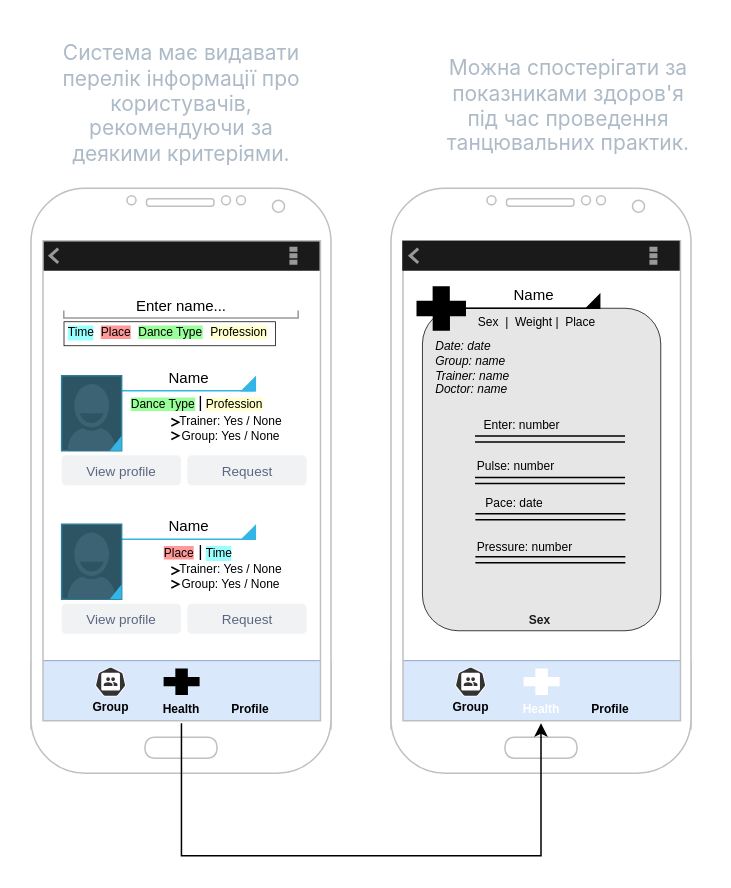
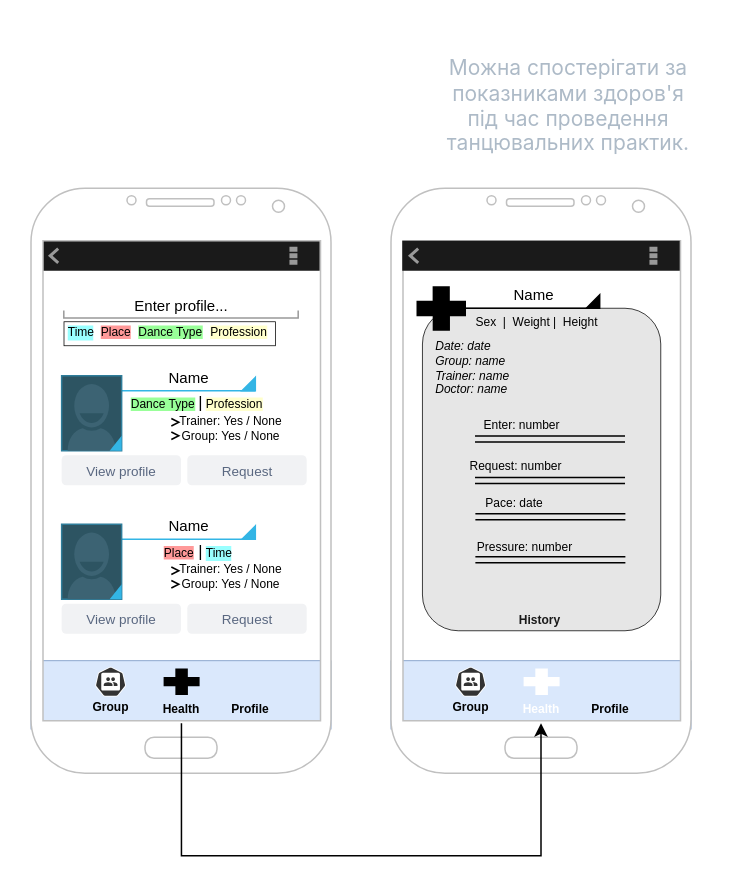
- <mxCell id="16" value="&lt;span style=&quot;color: rgb(173, 186, 199); font-family: -apple-system, BlinkMacSystemFont, &amp;quot;Segoe WPC&amp;quot;, &amp;quot;Segoe UI&amp;quot;, system-ui, Ubuntu, &amp;quot;Droid Sans&amp;quot;, sans-serif; font-size: 14px; font-style: normal; font-variant-ligatures: normal; font-variant-caps: normal; font-weight: 400; letter-spacing: normal; orphans: 2; text-indent: 0px; text-transform: none; widows: 2; word-spacing: 0px; -webkit-text-stroke-width: 0px; text-decoration-thickness: initial; text-decoration-style: initial; text-decoration-color: initial; float: none; display: inline !important;&quot;&gt;Система має видавати перелік інформації про користувачів, рекомендуючи за деякими критеріями.&lt;/span&gt;" style="text;whiteSpace=wrap;html=1;align=center;" parent="1" vertex="1"><mxGeometry x="33.75" y="20" width="172.5" height="100" as="geometry" /></mxCell>
- <mxCell id="20" value="Enter name..." style="text;html=1;resizable=0;autosize=1;align=center;verticalAlign=middle;points=[];fillColor=none;strokeColor=none;rounded=0;shadow=0;strokeWidth=0.5;fontSize=10;" parent="1" vertex="1"><mxGeometry x="79.99" y="187.5" width="80" height="30" as="geometry" /></mxCell>
+ <mxCell id="20" value="Enter profile..." style="text;html=1;resizable=0;autosize=1;align=center;verticalAlign=middle;points=[];fillColor=none;strokeColor=none;rounded=0;shadow=0;strokeWidth=0.5;fontSize=10;" parent="1" vertex="1"><mxGeometry x="79.99" y="187.5" width="80" height="30" as="geometry" /></mxCell>
- <mxCell id="60" value="&lt;font color=&quot;#000000&quot;&gt;Sex&amp;nbsp; |&amp;nbsp; Weight&amp;nbsp;|&amp;nbsp; Place&lt;/font&gt;" style="text;html=1;resizable=0;autosize=1;align=center;verticalAlign=middle;points=[];fillColor=none;strokeColor=none;rounded=0;shadow=0;labelBackgroundColor=none;sketch=0;strokeWidth=0.5;fontSize=8;fontColor=#CCFFFF;" parent="1" vertex="1"><mxGeometry x="306.56" y="204" width="100" height="20" as="geometry" /></mxCell>
+ <mxCell id="60" value="&lt;font color=&quot;#000000&quot;&gt;Sex&amp;nbsp; |&amp;nbsp; Weight&amp;nbsp;|&amp;nbsp; Height&lt;/font&gt;" style="text;html=1;resizable=0;autosize=1;align=center;verticalAlign=middle;points=[];fillColor=none;strokeColor=none;rounded=0;shadow=0;labelBackgroundColor=none;sketch=0;strokeWidth=0.5;fontSize=8;fontColor=#CCFFFF;" parent="1" vertex="1"><mxGeometry x="306.56" y="204" width="100" height="20" as="geometry" /></mxCell>
- <mxCell id="64" value="Pulse: number" style="text;html=1;resizable=0;autosize=1;align=center;verticalAlign=middle;points=[];fillColor=none;strokeColor=none;rounded=0;shadow=0;labelBackgroundColor=none;sketch=0;strokeWidth=0.5;fontSize=8;fontColor=#000000;" parent="1" vertex="1"><mxGeometry x="302.85" y="300" width="80" height="20" as="geometry" /></mxCell>
+ <mxCell id="64" value="Request: number" style="text;html=1;resizable=0;autosize=1;align=center;verticalAlign=middle;points=[];fillColor=none;strokeColor=none;rounded=0;shadow=0;labelBackgroundColor=none;sketch=0;strokeWidth=0.5;fontSize=8;fontColor=#000000;" parent="1" vertex="1"><mxGeometry x="302.85" y="300" width="80" height="20" as="geometry" /></mxCell>
- <mxCell id="72" value="&lt;b&gt;Sex&lt;/b&gt;" style="text;html=1;resizable=0;autosize=1;align=center;verticalAlign=middle;points=[];fillColor=none;strokeColor=none;rounded=0;shadow=0;labelBackgroundColor=none;sketch=0;strokeWidth=0.5;fontSize=8;fontColor=#1A1A1A;" parent="1" vertex="1"><mxGeometry x="334.404" y="402.996" width="50" height="20" as="geometry" /></mxCell>
+ <mxCell id="72" value="&lt;b&gt;History&lt;/b&gt;" style="text;html=1;resizable=0;autosize=1;align=center;verticalAlign=middle;points=[];fillColor=none;strokeColor=none;rounded=0;shadow=0;labelBackgroundColor=none;sketch=0;strokeWidth=0.5;fontSize=8;fontColor=#1A1A1A;" parent="1" vertex="1"><mxGeometry x="334.404" y="402.996" width="50" height="20" as="geometry" /></mxCell>
